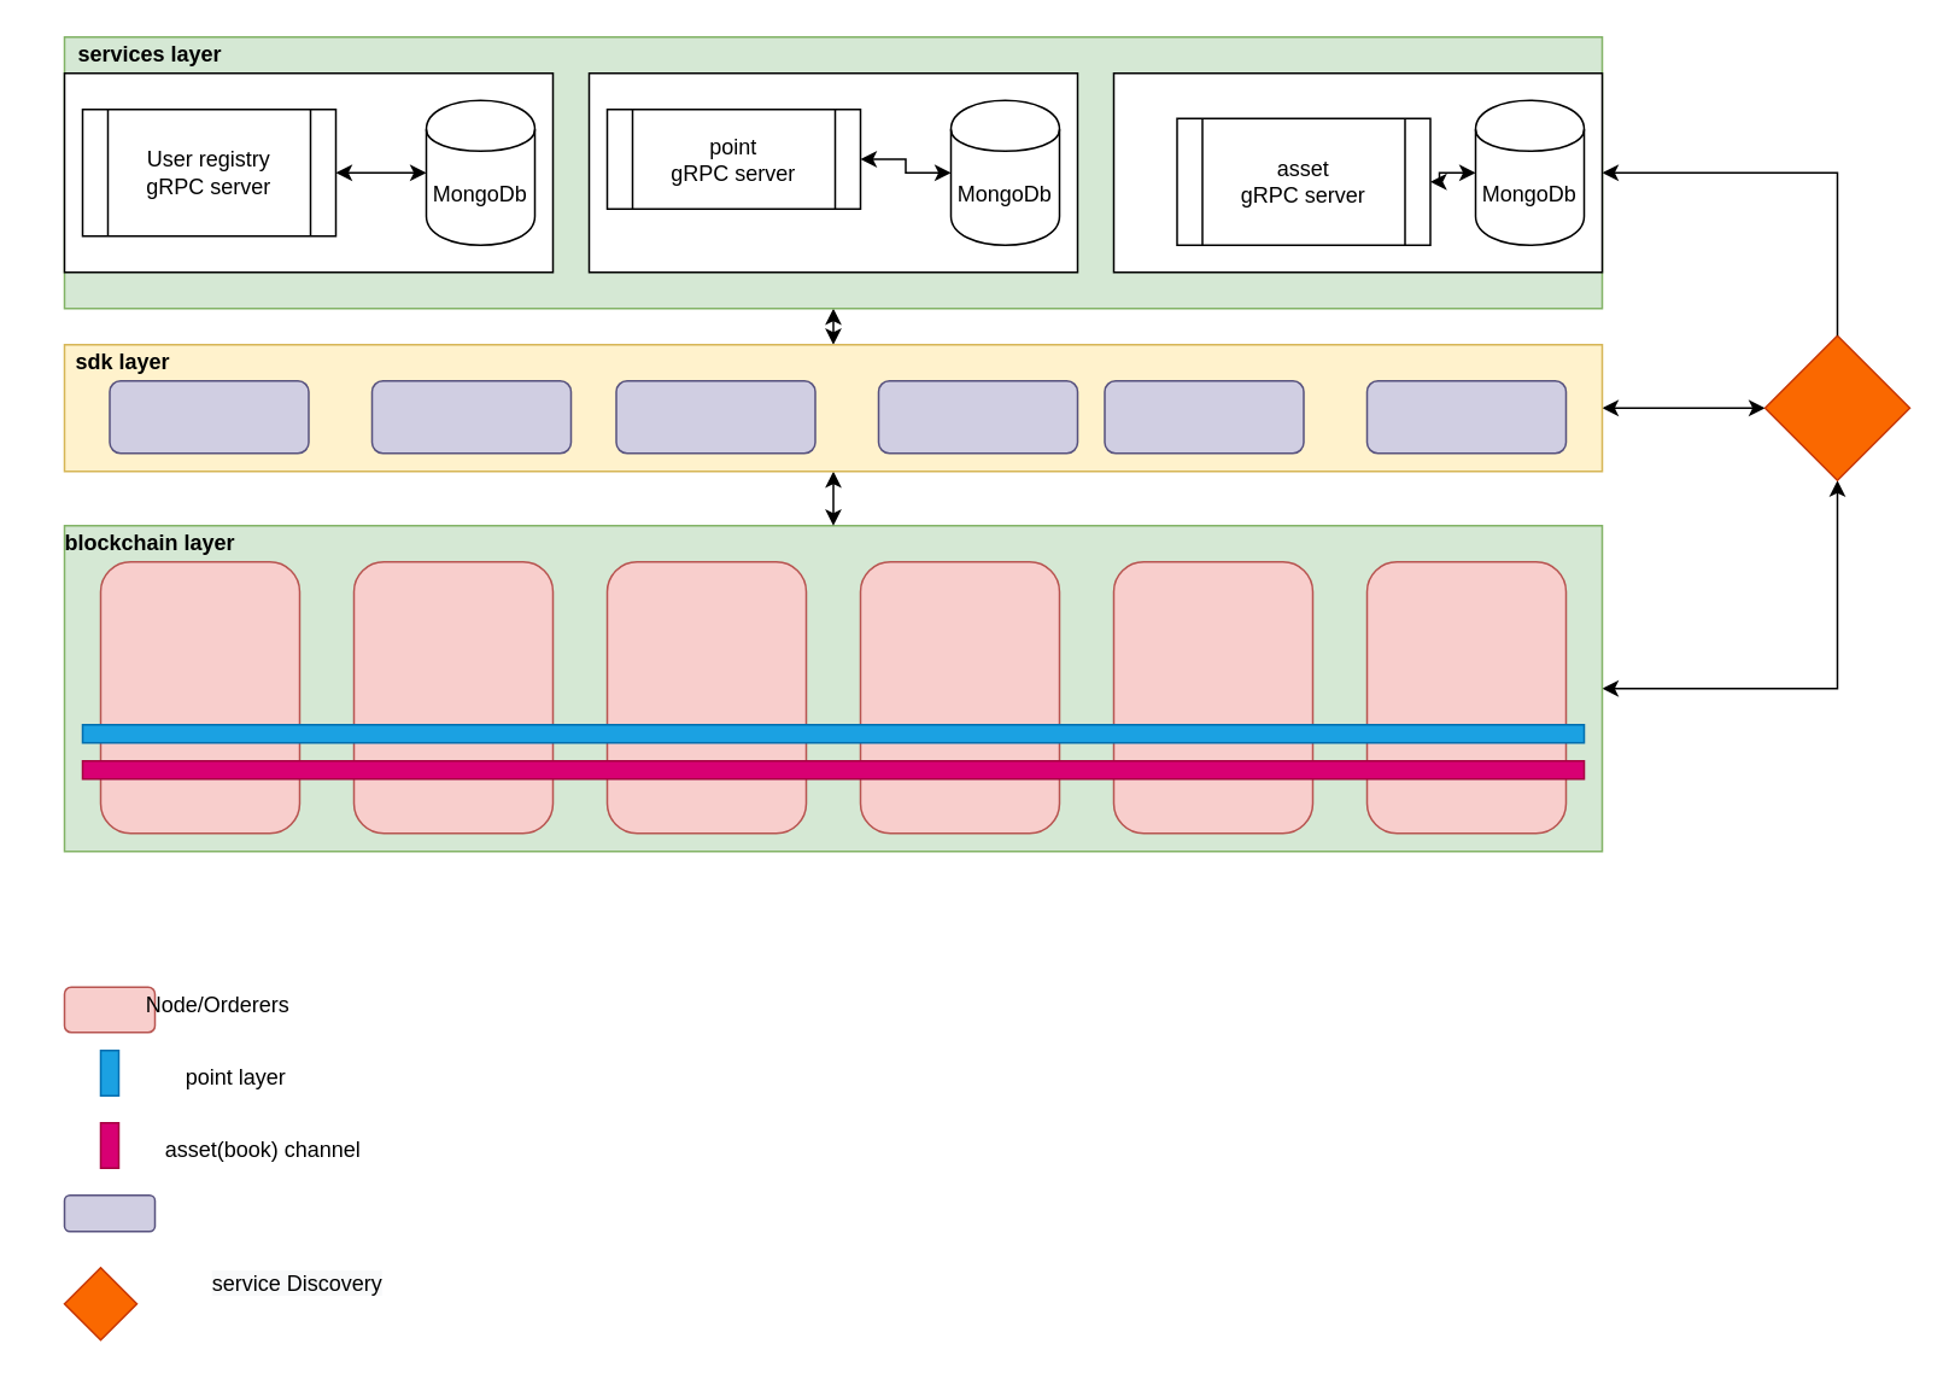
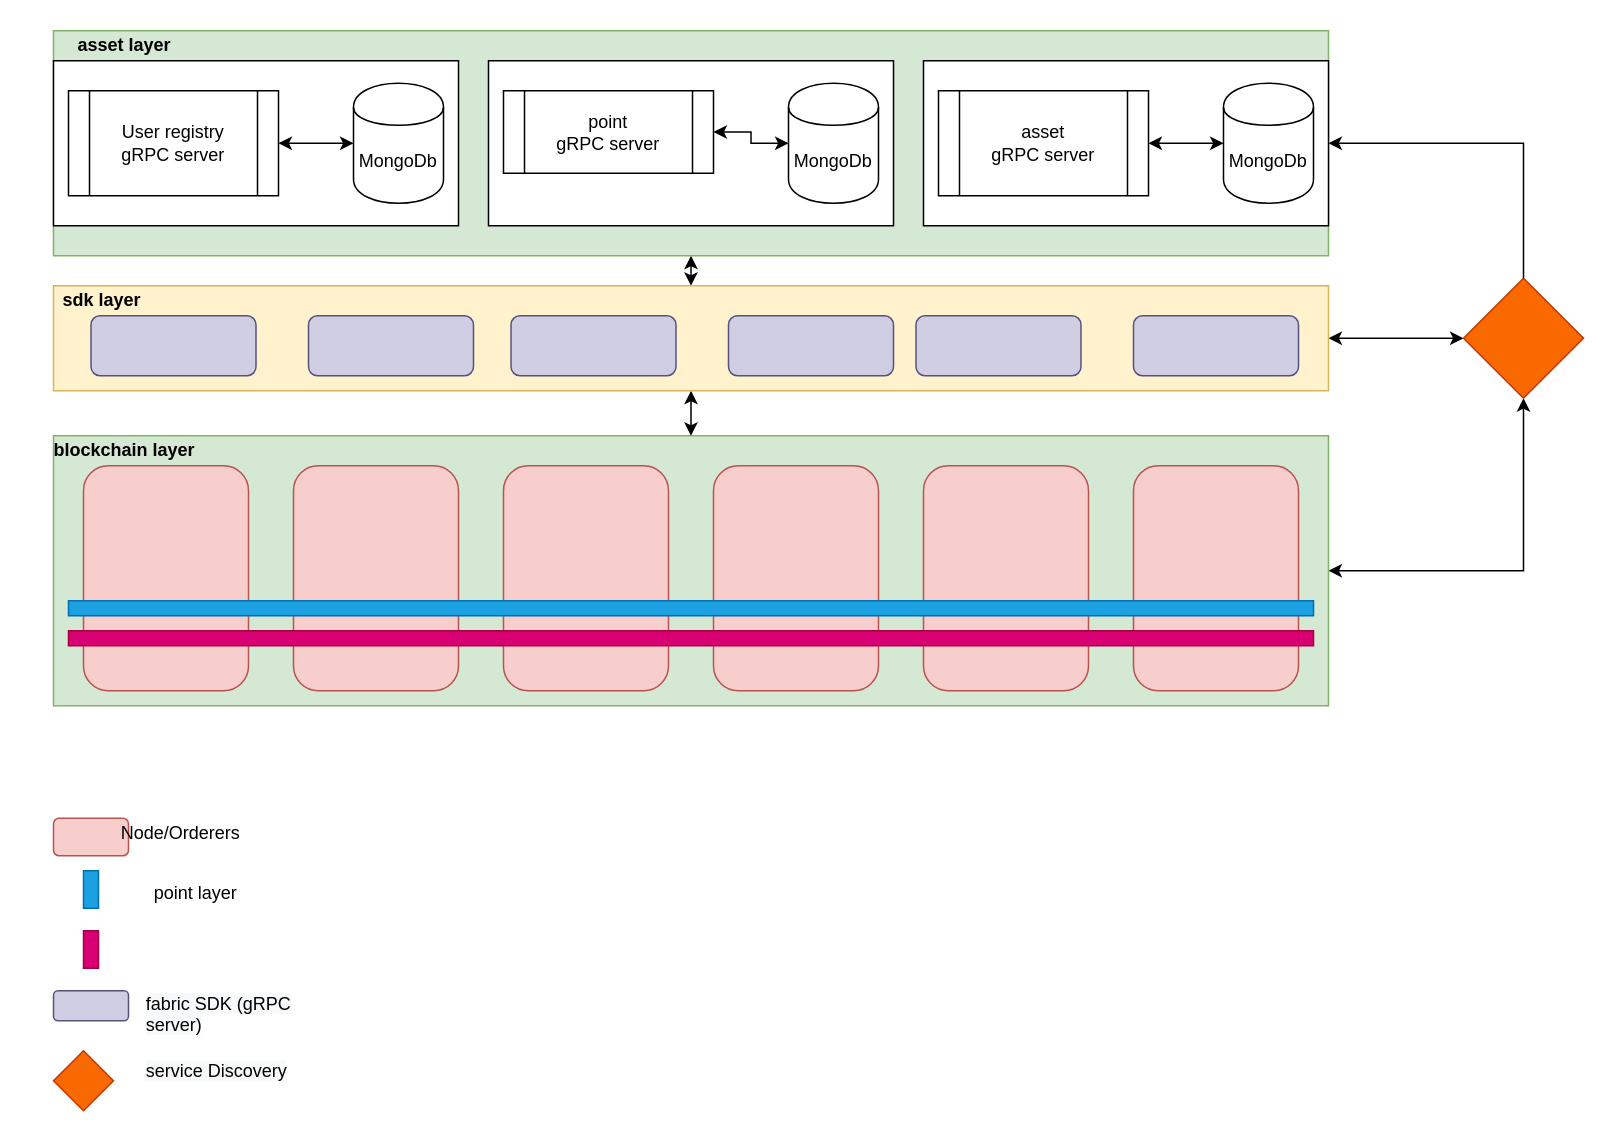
- <mxCell id="47" value="&lt;b&gt;services layer&lt;/b&gt;" style="text;html=1;strokeColor=none;fillColor=none;align=center;verticalAlign=middle;whiteSpace=wrap;rounded=0;" vertex="1" parent="1"><mxGeometry width="95" height="20" as="geometry" x="35" y="20" /></mxCell>
+ <mxCell id="47" value="&lt;b&gt;asset layer&lt;/b&gt;" style="text;html=1;strokeColor=none;fillColor=none;align=center;verticalAlign=middle;whiteSpace=wrap;rounded=0;" vertex="1" parent="1"><mxGeometry width="95" height="20" as="geometry" x="35" y="20" /></mxCell>
- <mxCell id="44" value="asset&lt;br&gt;gRPC server" style="shape=process;whiteSpace=wrap;html=1;backgroundOutline=1;" vertex="1" parent="1"><mxGeometry x="650" y="65" width="140" height="70" as="geometry" /></mxCell>
+ <mxCell id="44" value="asset&lt;br&gt;gRPC server" style="shape=process;whiteSpace=wrap;html=1;backgroundOutline=1;" vertex="1" parent="1"><mxGeometry x="625" y="60" width="140" height="70" as="geometry" /></mxCell>
- <mxCell id="7" value="asset(book) channel" style="text;html=1;strokeColor=none;fillColor=none;align=center;verticalAlign=middle;whiteSpace=wrap;rounded=0;" vertex="1" parent="1"><mxGeometry x="85" y="625" width="120" height="20" as="geometry" /></mxCell>
+ <mxCell id="29" value="&lt;span style=&quot;color: rgb(0 , 0 , 0) ; font-family: &amp;#34;helvetica&amp;#34; ; font-size: 12px ; font-style: normal ; font-weight: 400 ; letter-spacing: normal ; text-align: center ; text-indent: 0px ; text-transform: none ; word-spacing: 0px ; background-color: rgb(248 , 249 , 250) ; float: none ; display: inline&quot;&gt;fabric SDK (gRPC server)&lt;/span&gt;" style="text;whiteSpace=wrap;html=1;" vertex="1" parent="1"><mxGeometry x="95" y="655" width="100" height="30" as="geometry" /></mxCell>
- <mxCell id="46" value="&lt;span style=&quot;color: rgb(0 , 0 , 0) ; font-family: &amp;#34;helvetica&amp;#34; ; font-size: 12px ; font-style: normal ; font-weight: 400 ; letter-spacing: normal ; text-align: center ; text-indent: 0px ; text-transform: none ; word-spacing: 0px ; background-color: rgb(248 , 249 , 250) ; float: none ; display: inline&quot;&gt;service Discovery&lt;/span&gt;" style="text;whiteSpace=wrap;html=1;" vertex="1" parent="1"><mxGeometry x="115" y="695" width="100" height="30" as="geometry" /></mxCell>
+ <mxCell id="46" value="&lt;span style=&quot;color: rgb(0 , 0 , 0) ; font-family: &amp;#34;helvetica&amp;#34; ; font-size: 12px ; font-style: normal ; font-weight: 400 ; letter-spacing: normal ; text-align: center ; text-indent: 0px ; text-transform: none ; word-spacing: 0px ; background-color: rgb(248 , 249 , 250) ; float: none ; display: inline&quot;&gt;service Discovery&lt;/span&gt;" style="text;whiteSpace=wrap;html=1;" vertex="1" parent="1"><mxGeometry x="95" y="700" width="100" height="30" as="geometry" /></mxCell>
